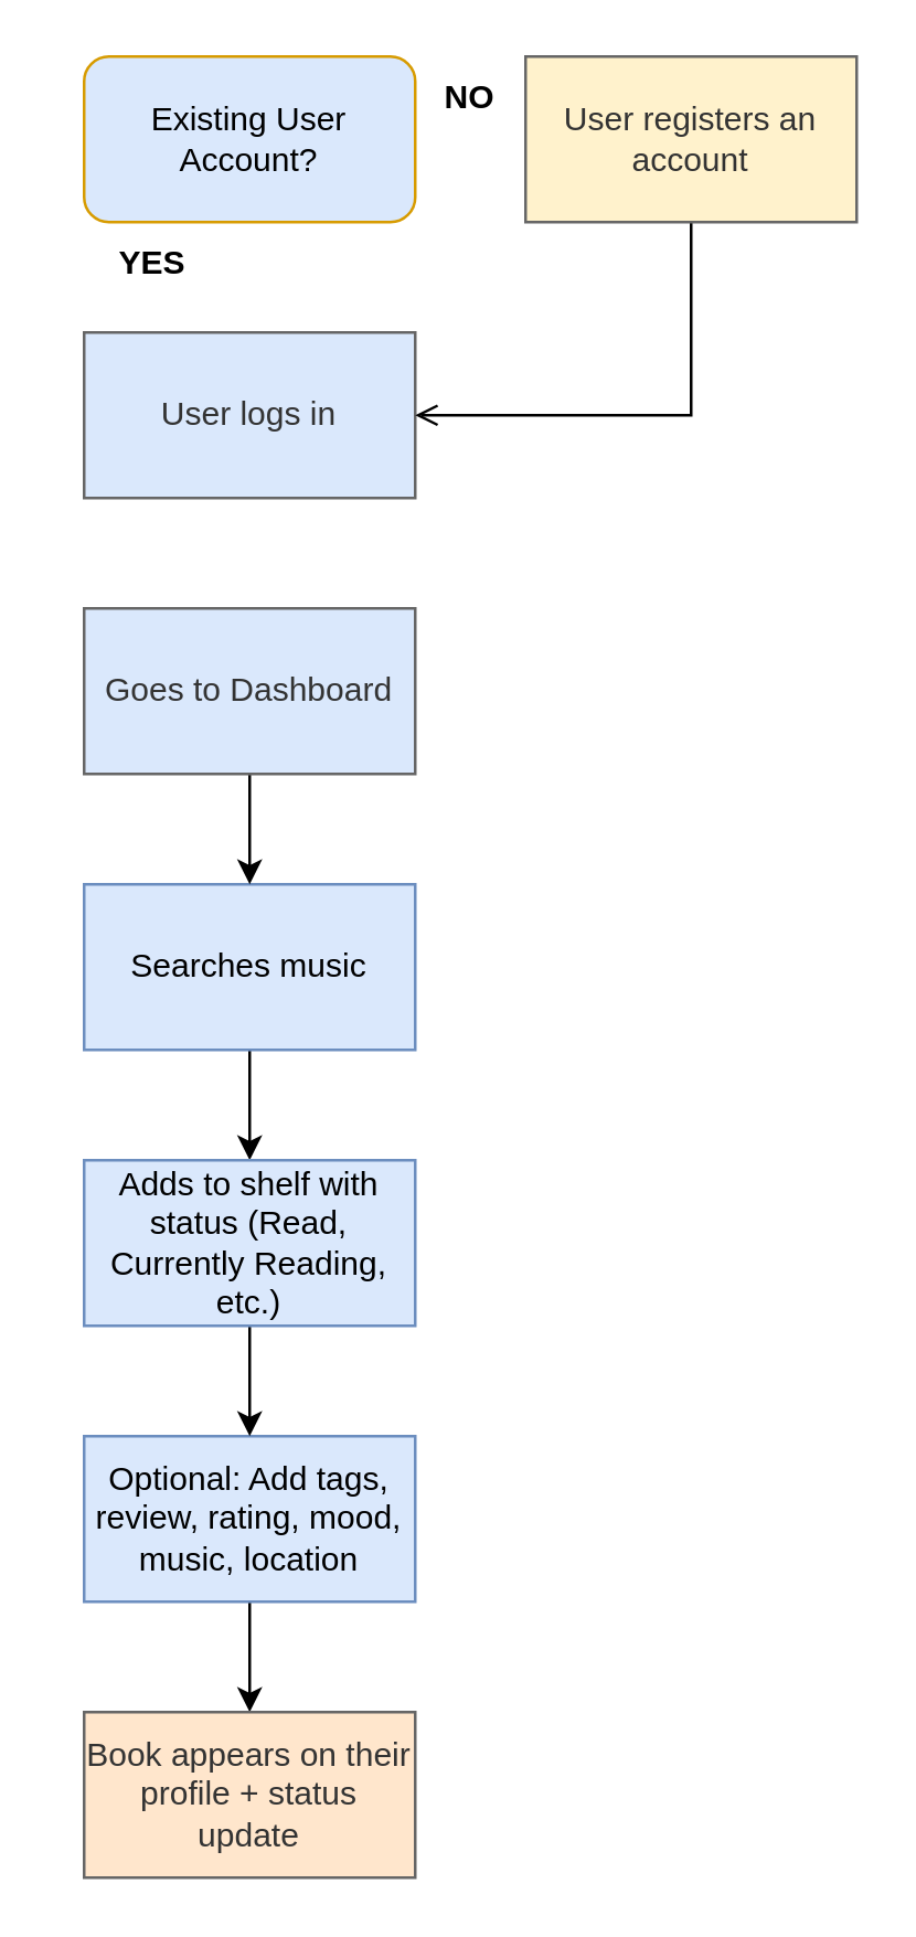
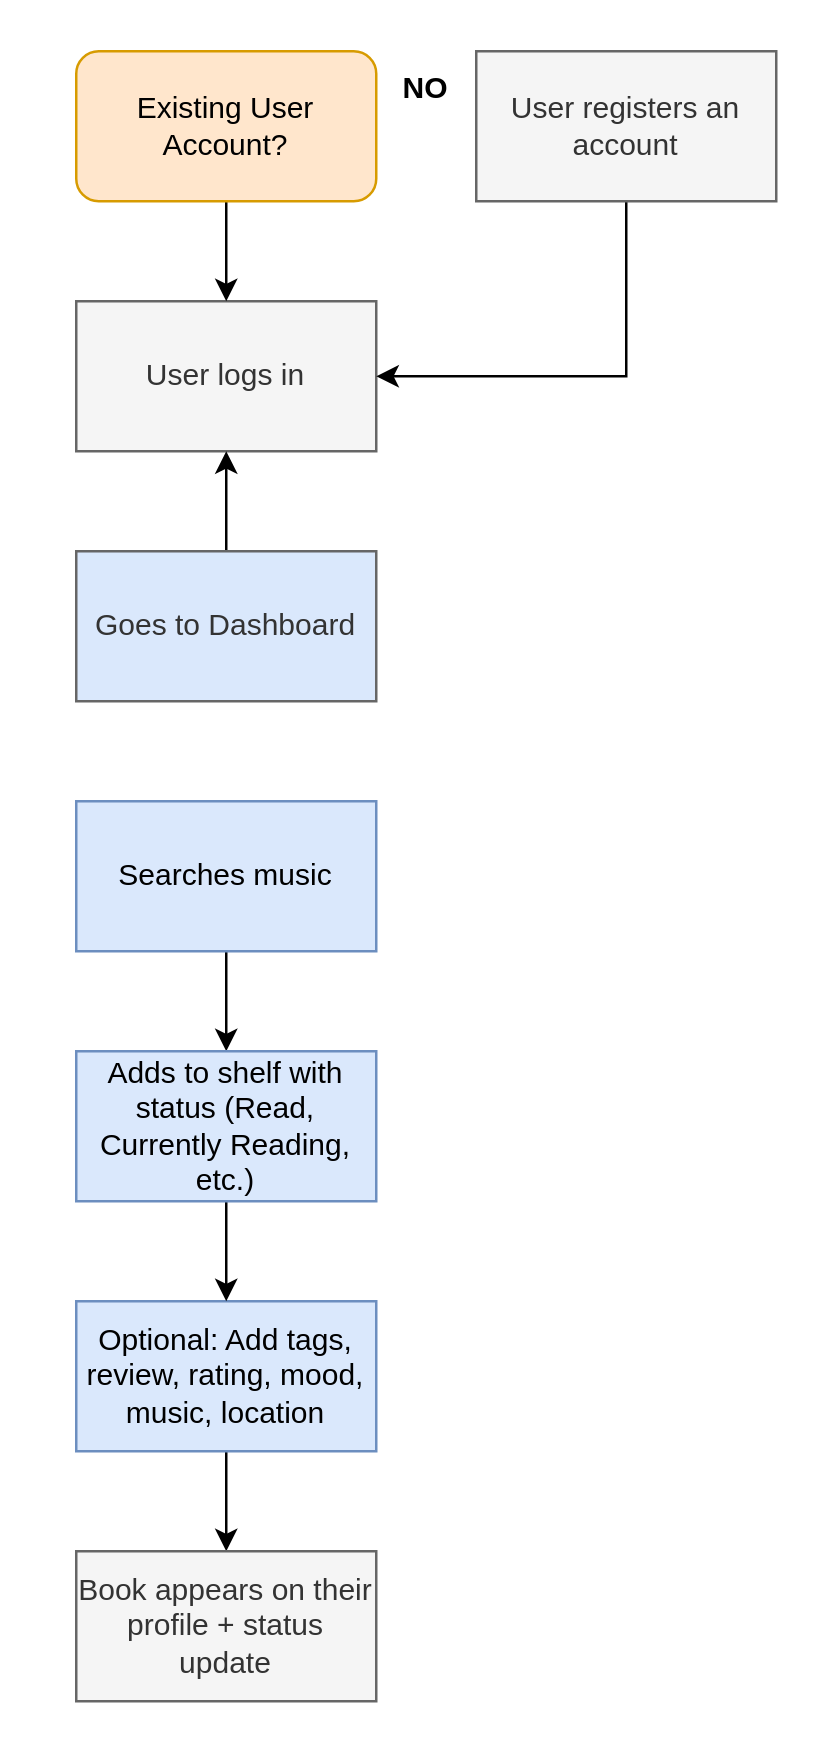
- <mxCell id="14" value="Existing User Account?" style="rounded=1;whiteSpace=wrap;html=1;fillColor=#dae8fc;strokeColor=#d79b00;" vertex="1" parent="1"><mxGeometry x="30" y="20" width="120" height="60" as="geometry" /></mxCell>
+ <mxCell id="14" value="Existing User Account?" style="rounded=1;whiteSpace=wrap;html=1;fillColor=#ffe6cc;strokeColor=#d79b00;" vertex="1" parent="1"><mxGeometry x="30" y="20" width="120" height="60" as="geometry" /></mxCell>
- <mxCell id="16" value="User registers an account" style="rounded=0;whiteSpace=wrap;html=1;fillColor=#fff2cc;fontColor=#333333;strokeColor=#666666;" vertex="1" parent="1"><mxGeometry x="190" y="20" width="120" height="60" as="geometry" /></mxCell>
+ <mxCell id="16" value="User registers an account" style="rounded=0;whiteSpace=wrap;html=1;fillColor=#f5f5f5;fontColor=#333333;strokeColor=#666666;" vertex="1" parent="1"><mxGeometry x="190" y="20" width="120" height="60" as="geometry" /></mxCell>
- <mxCell id="12" value="&lt;b&gt;YES&lt;/b&gt;" style="text;html=1;align=center;verticalAlign=middle;whiteSpace=wrap;rounded=0;" vertex="1" parent="1"><mxGeometry x="20" width="70" height="30" as="geometry" y="80" /></mxCell>
+ <mxCell id="13" style="edgeStyle=orthogonalEdgeStyle;rounded=0;orthogonalLoop=1;jettySize=auto;html=1;entryX=0.5;entryY=0;entryDx=0;entryDy=0;" edge="1" parent="1" source="14" target="2"><mxGeometry relative="1" as="geometry" /></mxCell>
- <mxCell id="2" value="User logs in" style="rounded=0;whiteSpace=wrap;html=1;fillColor=#dae8fc;fontColor=#333333;strokeColor=#666666;" vertex="1" parent="1"><mxGeometry x="30" y="120" width="120" height="60" as="geometry" /></mxCell>
+ <mxCell id="2" value="User logs in" style="rounded=0;whiteSpace=wrap;html=1;fillColor=#f5f5f5;fontColor=#333333;strokeColor=#666666;" vertex="1" parent="1"><mxGeometry x="30" y="120" width="120" height="60" as="geometry" /></mxCell>
- <mxCell id="15" style="edgeStyle=orthogonalEdgeStyle;rounded=0;orthogonalLoop=1;jettySize=auto;html=1;entryX=1;entryY=0.5;entryDx=0;entryDy=0;endArrow=open;" edge="1" parent="1" source="16" target="2"><mxGeometry relative="1" as="geometry"><Array as="points"><mxPoint x="250" y="150" /></Array></mxGeometry></mxCell>
+ <mxCell id="15" style="edgeStyle=orthogonalEdgeStyle;rounded=0;orthogonalLoop=1;jettySize=auto;html=1;entryX=1;entryY=0.5;entryDx=0;entryDy=0;" edge="1" parent="1" source="16" target="2"><mxGeometry relative="1" as="geometry"><Array as="points"><mxPoint x="250" y="150" /></Array></mxGeometry></mxCell>
- <mxCell id="5" style="edgeStyle=orthogonalEdgeStyle;rounded=0;orthogonalLoop=1;jettySize=auto;html=1;entryX=0.5;entryY=0;entryDx=0;entryDy=0;" edge="1" parent="1" source="6" target="4"><mxGeometry relative="1" as="geometry" /></mxCell>
+ <mxCell id="5" style="edgeStyle=orthogonalEdgeStyle;rounded=0;orthogonalLoop=1;jettySize=auto;html=1;" edge="1" parent="1" source="6" target="2"><mxGeometry relative="1" as="geometry" /></mxCell>
- <mxCell id="11" value="Book appears on their profile + status update" style="rounded=0;whiteSpace=wrap;html=1;fillColor=#ffe6cc;fontColor=#333333;strokeColor=#666666;" vertex="1" parent="1"><mxGeometry x="30" y="620" width="120" height="60" as="geometry" /></mxCell>
+ <mxCell id="11" value="Book appears on their profile + status update" style="rounded=0;whiteSpace=wrap;html=1;fillColor=#f5f5f5;fontColor=#333333;strokeColor=#666666;" vertex="1" parent="1"><mxGeometry x="30" y="620" width="120" height="60" as="geometry" /></mxCell>
